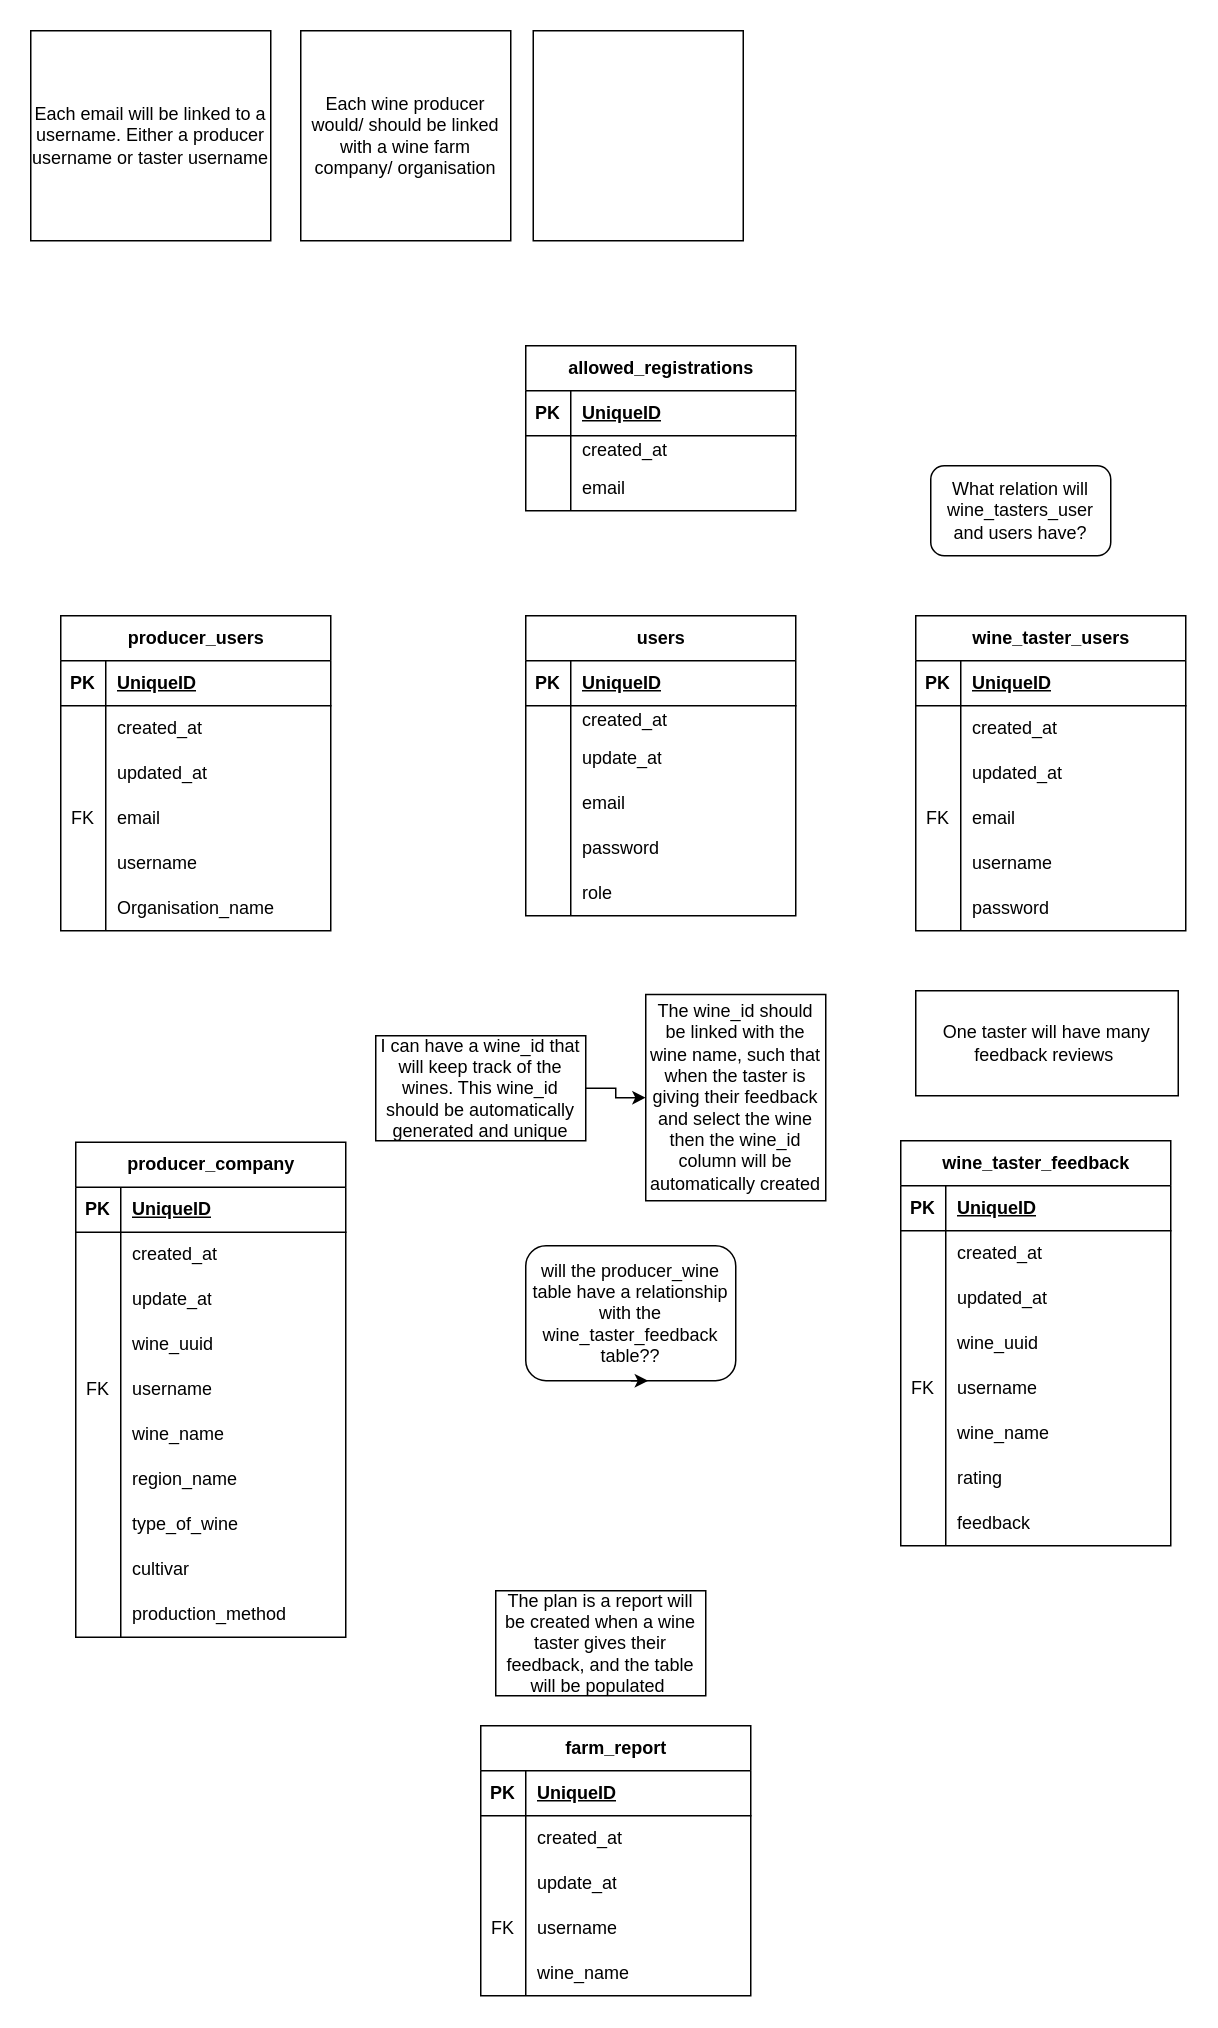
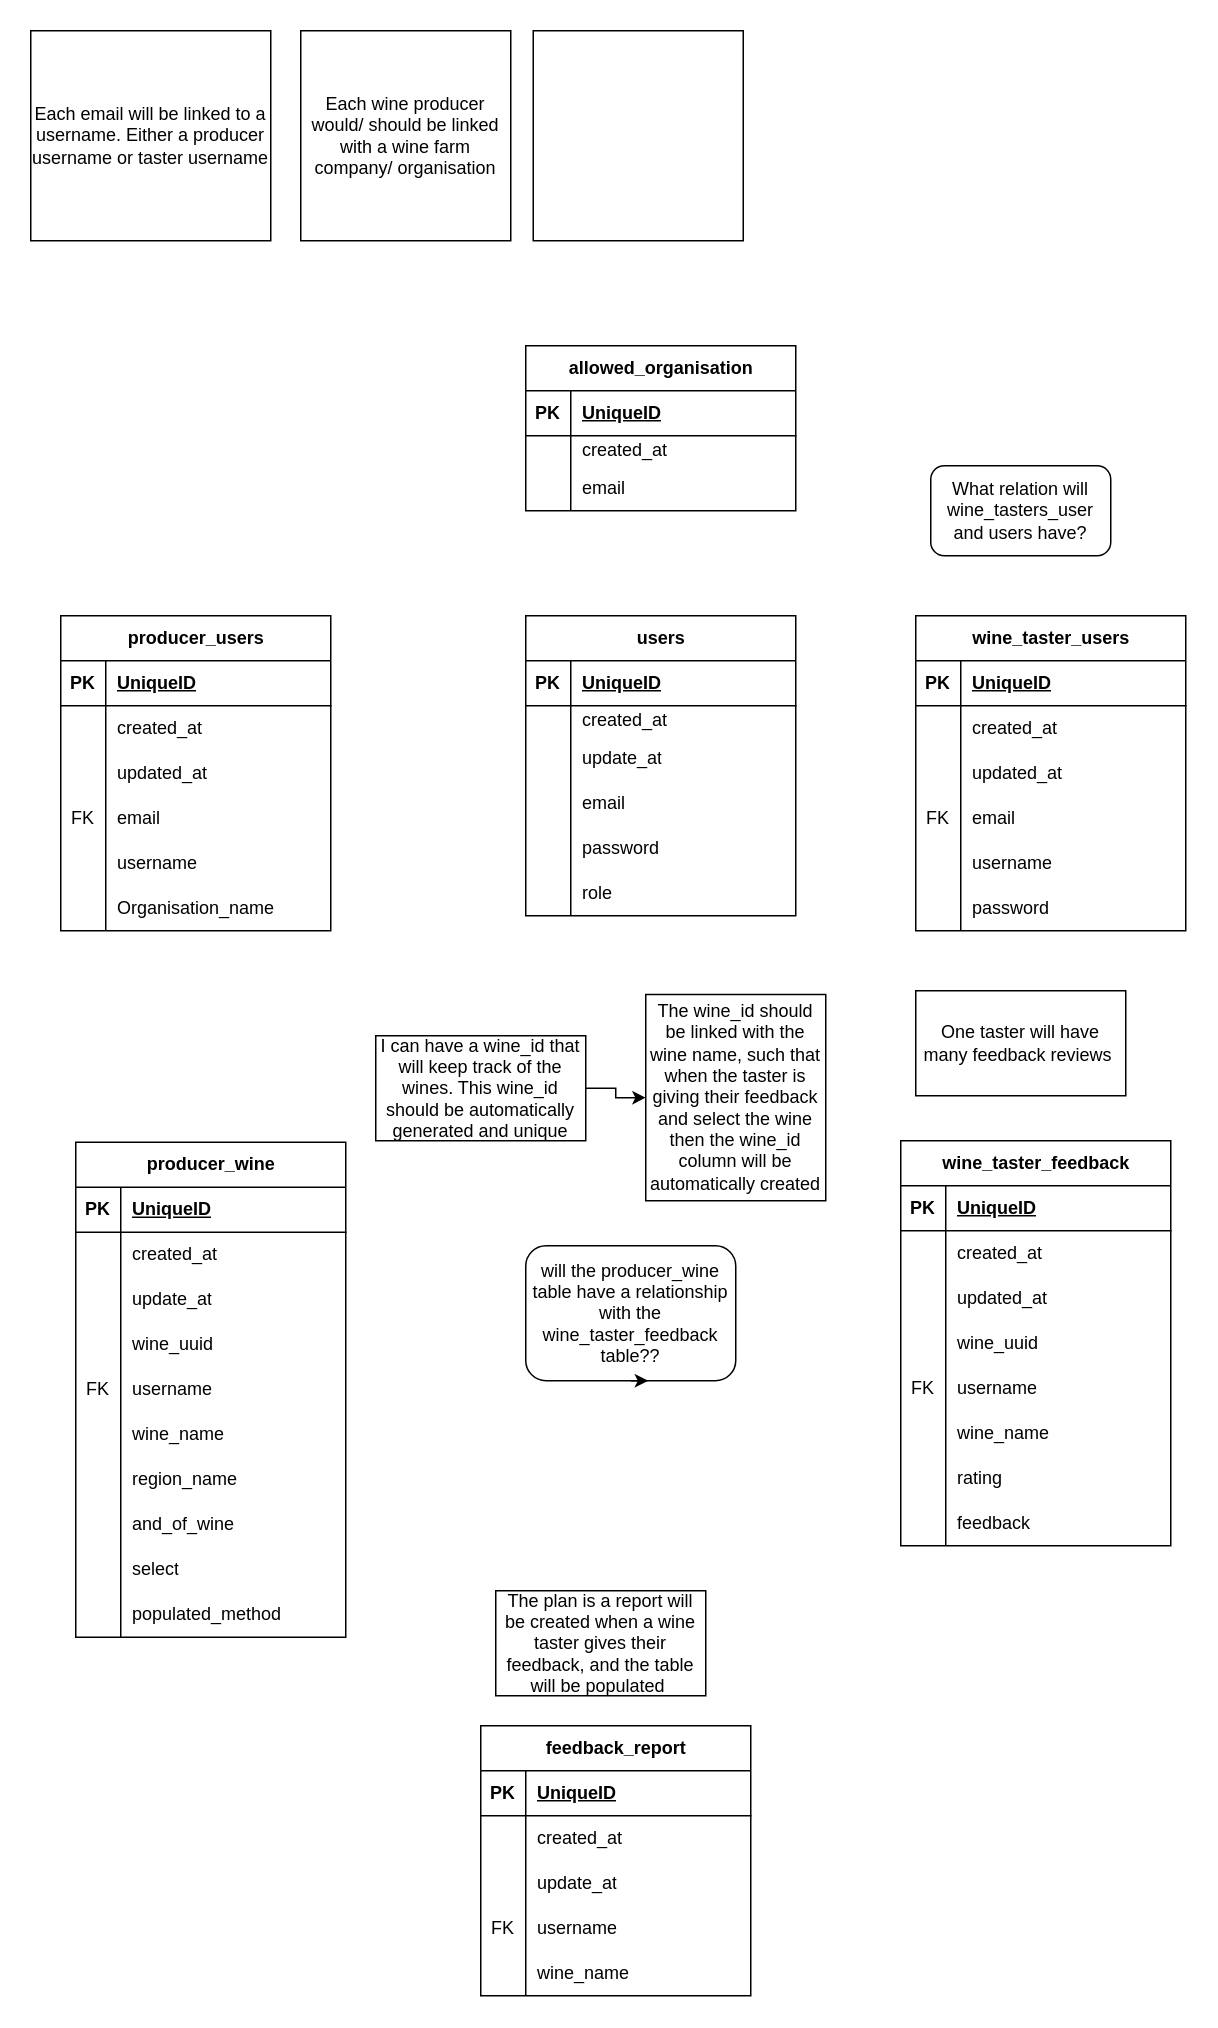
- <mxCell id="142" value="allowed_registrations" style="shape=table;startSize=30;container=1;collapsible=1;childLayout=tableLayout;fixedRows=1;rowLines=0;fontStyle=1;align=center;resizeLast=1;html=1;" vertex="1" parent="1"><mxGeometry x="350" y="230" width="180" height="110" as="geometry" /></mxCell>
+ <mxCell id="142" value="allowed_organisation" style="shape=table;startSize=30;container=1;collapsible=1;childLayout=tableLayout;fixedRows=1;rowLines=0;fontStyle=1;align=center;resizeLast=1;html=1;" vertex="1" parent="1"><mxGeometry x="350" y="230" width="180" height="110" as="geometry" /></mxCell>
- <mxCell id="94" value="One taster will have many feedback reviews&amp;nbsp;" style="rounded=0;whiteSpace=wrap;html=1;" vertex="1" parent="1"><mxGeometry x="610" y="660" width="175" height="70" as="geometry" /></mxCell>
+ <mxCell id="94" value="One taster will have many feedback reviews&amp;nbsp;" style="rounded=0;whiteSpace=wrap;html=1;" vertex="1" parent="1"><mxGeometry x="610" y="660" width="140" height="70" as="geometry" /></mxCell>
- <mxCell id="21" value="producer_company" style="shape=table;startSize=30;container=1;collapsible=1;childLayout=tableLayout;fixedRows=1;rowLines=0;fontStyle=1;align=center;resizeLast=1;html=1;" parent="1" vertex="1"><mxGeometry x="50" y="761" width="180" height="330" as="geometry" /></mxCell>
+ <mxCell id="21" value="producer_wine" style="shape=table;startSize=30;container=1;collapsible=1;childLayout=tableLayout;fixedRows=1;rowLines=0;fontStyle=1;align=center;resizeLast=1;html=1;" parent="1" vertex="1"><mxGeometry x="50" y="761" width="180" height="330" as="geometry" /></mxCell>
- <mxCell id="45" value="type_of_wine" style="shape=partialRectangle;connectable=0;fillColor=none;top=0;left=0;bottom=0;right=0;align=left;spacingLeft=6;overflow=hidden;whiteSpace=wrap;html=1;" parent="43" vertex="1"><mxGeometry x="30" width="150" height="30" as="geometry"><mxRectangle width="150" height="30" as="alternateBounds" /></mxGeometry></mxCell>
+ <mxCell id="45" value="and_of_wine" style="shape=partialRectangle;connectable=0;fillColor=none;top=0;left=0;bottom=0;right=0;align=left;spacingLeft=6;overflow=hidden;whiteSpace=wrap;html=1;" parent="43" vertex="1"><mxGeometry x="30" width="150" height="30" as="geometry"><mxRectangle width="150" height="30" as="alternateBounds" /></mxGeometry></mxCell>
- <mxCell id="48" value="cultivar" style="shape=partialRectangle;connectable=0;fillColor=none;top=0;left=0;bottom=0;right=0;align=left;spacingLeft=6;overflow=hidden;whiteSpace=wrap;html=1;" parent="46" vertex="1"><mxGeometry x="30" width="150" height="30" as="geometry"><mxRectangle width="150" height="30" as="alternateBounds" /></mxGeometry></mxCell>
+ <mxCell id="48" value="select" style="shape=partialRectangle;connectable=0;fillColor=none;top=0;left=0;bottom=0;right=0;align=left;spacingLeft=6;overflow=hidden;whiteSpace=wrap;html=1;" parent="46" vertex="1"><mxGeometry x="30" width="150" height="30" as="geometry"><mxRectangle width="150" height="30" as="alternateBounds" /></mxGeometry></mxCell>
- <mxCell id="51" value="production_method" style="shape=partialRectangle;connectable=0;fillColor=none;top=0;left=0;bottom=0;right=0;align=left;spacingLeft=6;overflow=hidden;whiteSpace=wrap;html=1;" parent="49" vertex="1"><mxGeometry x="30" width="150" height="30" as="geometry"><mxRectangle width="150" height="30" as="alternateBounds" /></mxGeometry></mxCell>
+ <mxCell id="51" value="populated_method" style="shape=partialRectangle;connectable=0;fillColor=none;top=0;left=0;bottom=0;right=0;align=left;spacingLeft=6;overflow=hidden;whiteSpace=wrap;html=1;" parent="49" vertex="1"><mxGeometry x="30" width="150" height="30" as="geometry"><mxRectangle width="150" height="30" as="alternateBounds" /></mxGeometry></mxCell>
- <mxCell id="122" value="farm_report" style="shape=table;startSize=30;container=1;collapsible=1;childLayout=tableLayout;fixedRows=1;rowLines=0;fontStyle=1;align=center;resizeLast=1;html=1;" vertex="1" parent="1"><mxGeometry x="320" y="1150" width="180" height="180" as="geometry" /></mxCell>
+ <mxCell id="122" value="feedback_report" style="shape=table;startSize=30;container=1;collapsible=1;childLayout=tableLayout;fixedRows=1;rowLines=0;fontStyle=1;align=center;resizeLast=1;html=1;" vertex="1" parent="1"><mxGeometry x="320" y="1150" width="180" height="180" as="geometry" /></mxCell>
